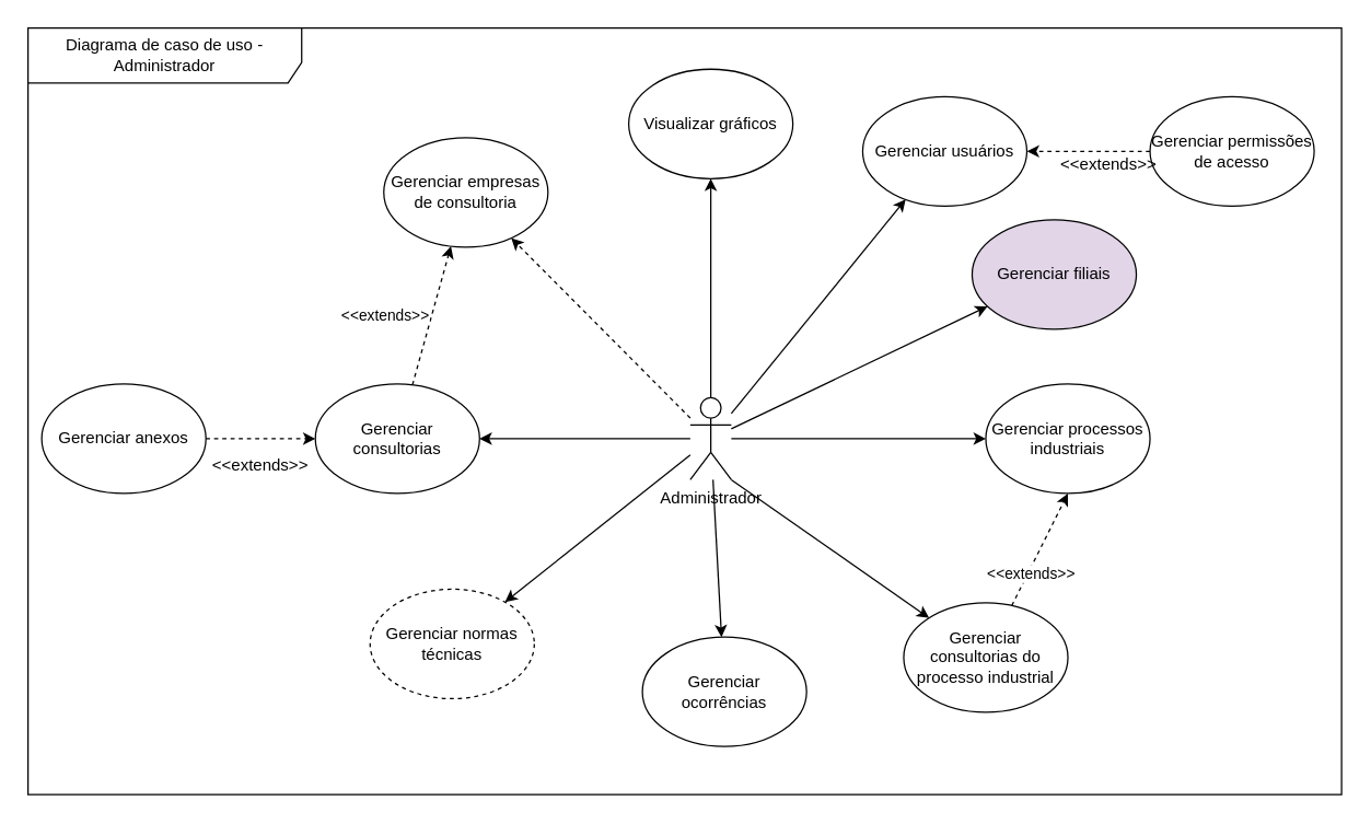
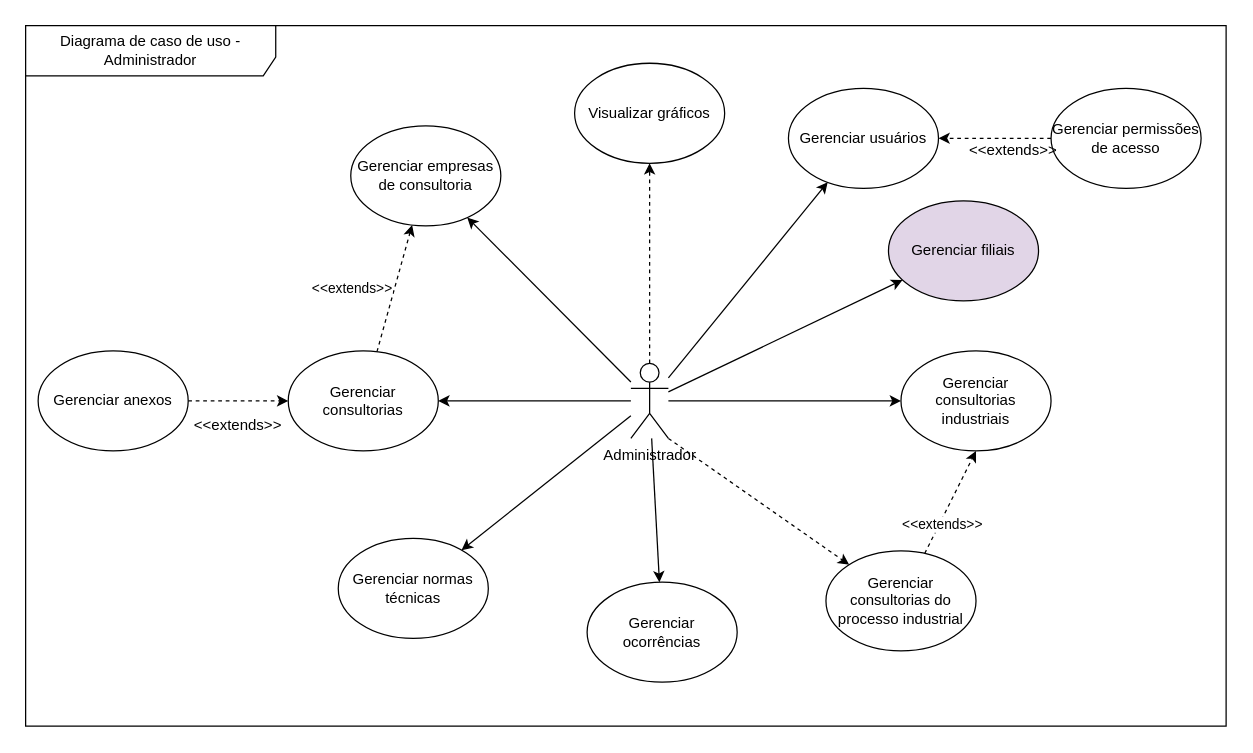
- <mxCell id="4" value="" style="edgeStyle=none;rounded=0;orthogonalLoop=1;jettySize=auto;html=1;" edge="1" parent="1" source="12" target="17"><mxGeometry relative="1" as="geometry" /></mxCell>
+ <mxCell id="4" value="" style="edgeStyle=none;rounded=0;orthogonalLoop=1;jettySize=auto;html=1;dashed=1;" edge="1" parent="1" source="12" target="17"><mxGeometry relative="1" as="geometry" /></mxCell>
- <mxCell id="9" value="" style="edgeStyle=none;rounded=0;orthogonalLoop=1;jettySize=auto;html=1;dashed=1;" edge="1" parent="1" source="12" target="22"><mxGeometry relative="1" as="geometry" /></mxCell>
+ <mxCell id="9" value="" style="edgeStyle=none;rounded=0;orthogonalLoop=1;jettySize=auto;html=1;" edge="1" parent="1" source="12" target="22"><mxGeometry relative="1" as="geometry" /></mxCell>
- <mxCell id="13" value="Gerenciar processos industriais" style="ellipse;whiteSpace=wrap;html=1;verticalAlign=middle;" vertex="1" parent="1"><mxGeometry x="720" y="280" width="120" height="80" as="geometry" /></mxCell>
+ <mxCell id="13" value="Gerenciar consultorias industriais" style="ellipse;whiteSpace=wrap;html=1;verticalAlign=middle;" vertex="1" parent="1"><mxGeometry x="720" y="280" width="120" height="80" as="geometry" /></mxCell>
- <mxCell id="11" style="edgeStyle=none;rounded=0;orthogonalLoop=1;jettySize=auto;html=1;exitX=1;exitY=1;exitDx=0;exitDy=0;exitPerimeter=0;" edge="1" parent="1" source="12" target="16"><mxGeometry relative="1" as="geometry" /></mxCell>
+ <mxCell id="11" style="edgeStyle=none;rounded=0;orthogonalLoop=1;jettySize=auto;html=1;exitX=1;exitY=1;exitDx=0;exitDy=0;exitPerimeter=0;dashed=1;" edge="1" parent="1" source="12" target="16"><mxGeometry relative="1" as="geometry" /></mxCell>
- <mxCell id="21" value="Gerenciar normas técnicas" style="ellipse;whiteSpace=wrap;html=1;verticalAlign=middle;dashed=1;" vertex="1" parent="1"><mxGeometry x="270" y="430" width="120" height="80" as="geometry" /></mxCell>
+ <mxCell id="21" value="Gerenciar normas técnicas" style="ellipse;whiteSpace=wrap;html=1;verticalAlign=middle;" vertex="1" parent="1"><mxGeometry x="270" y="430" width="120" height="80" as="geometry" /></mxCell>
